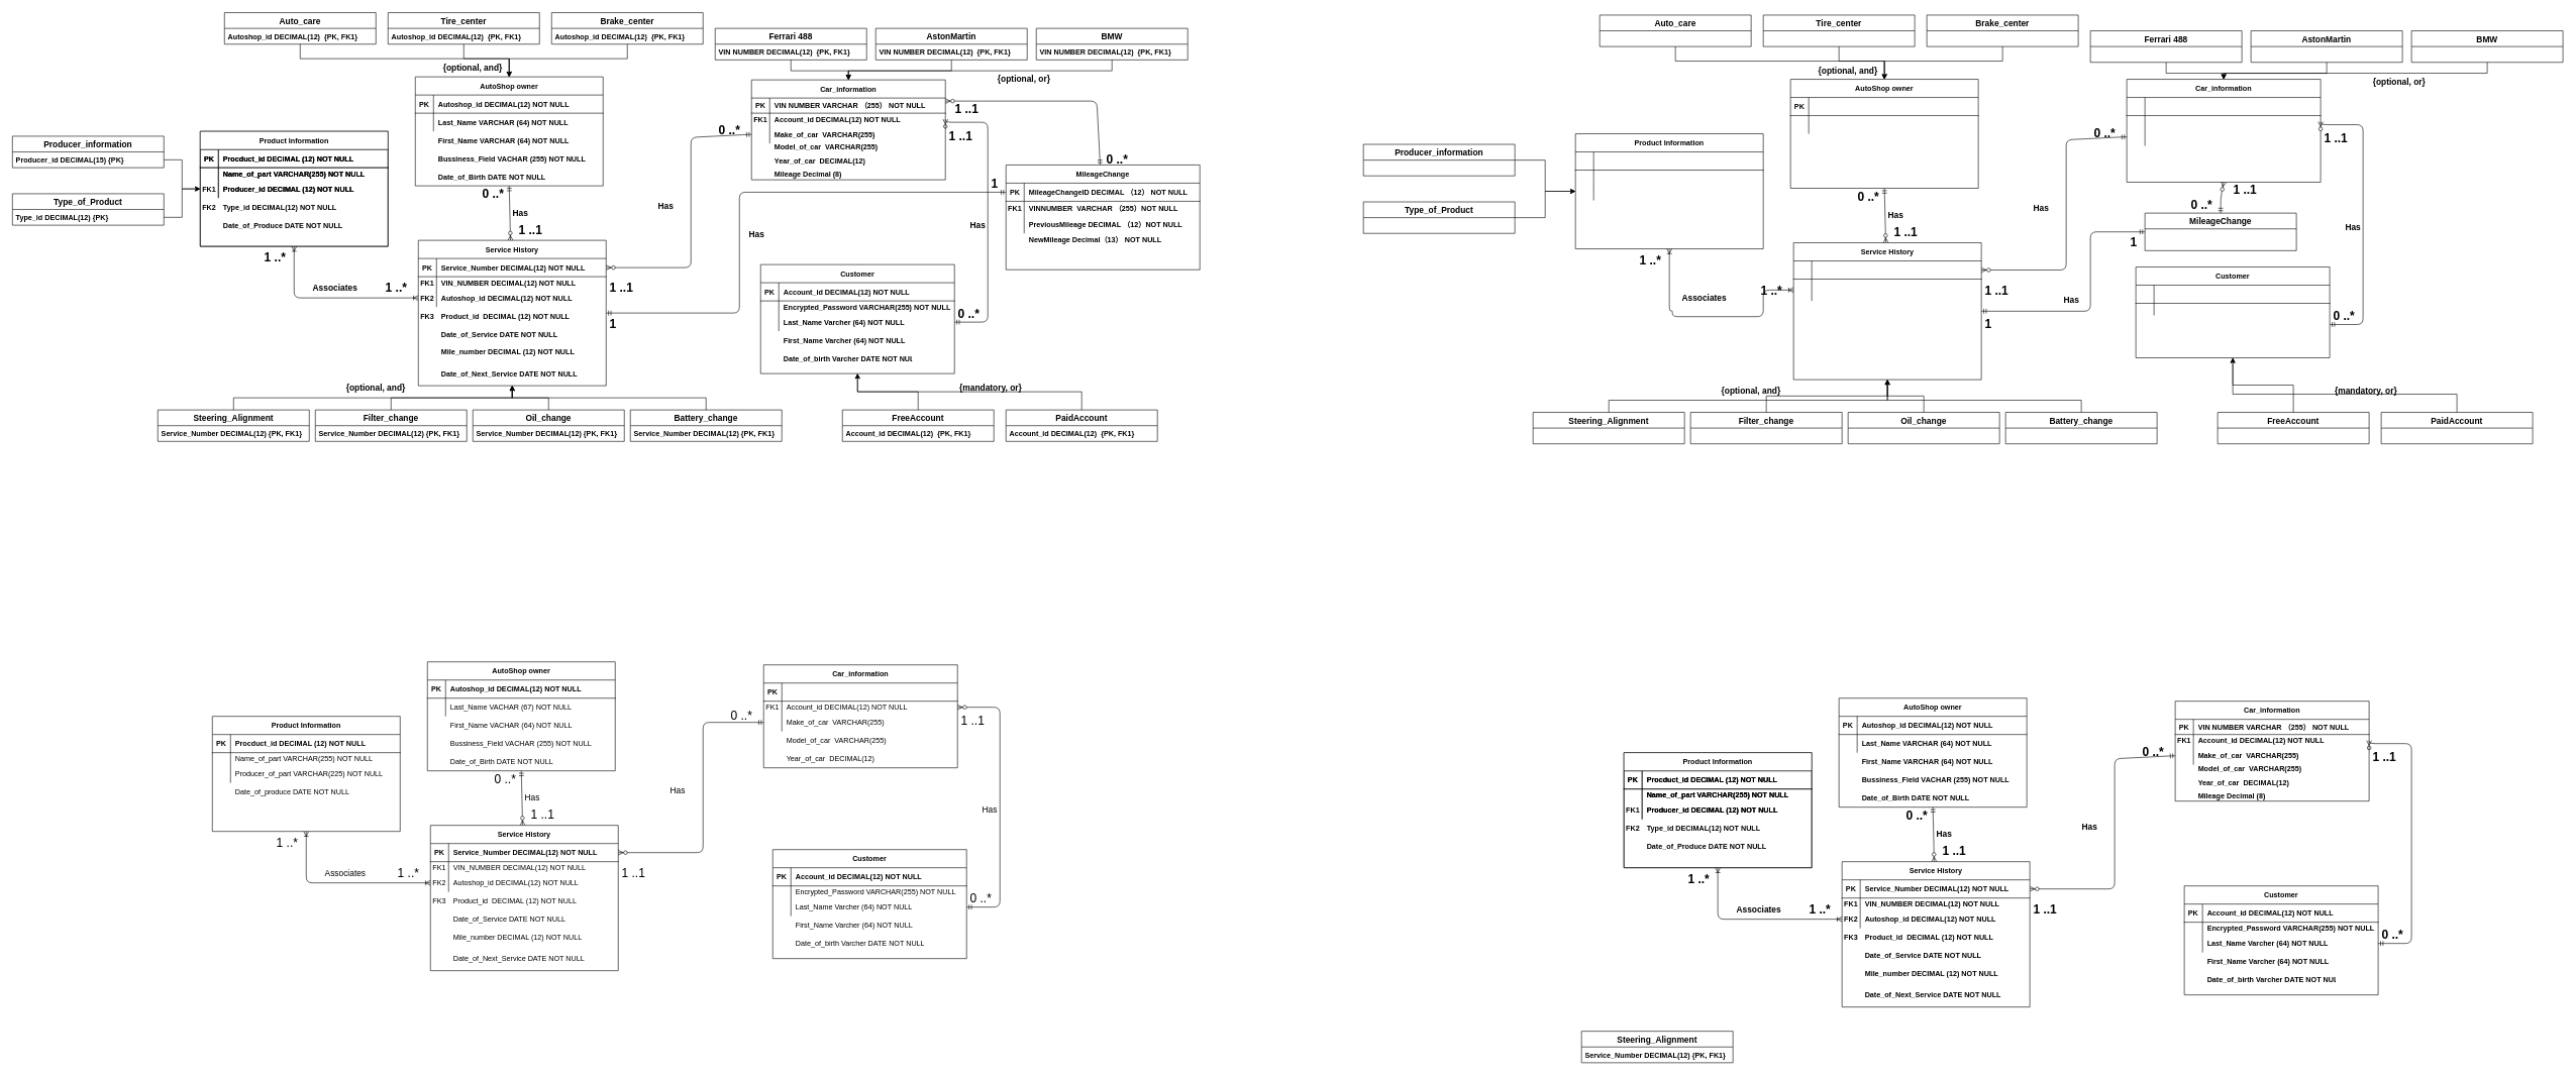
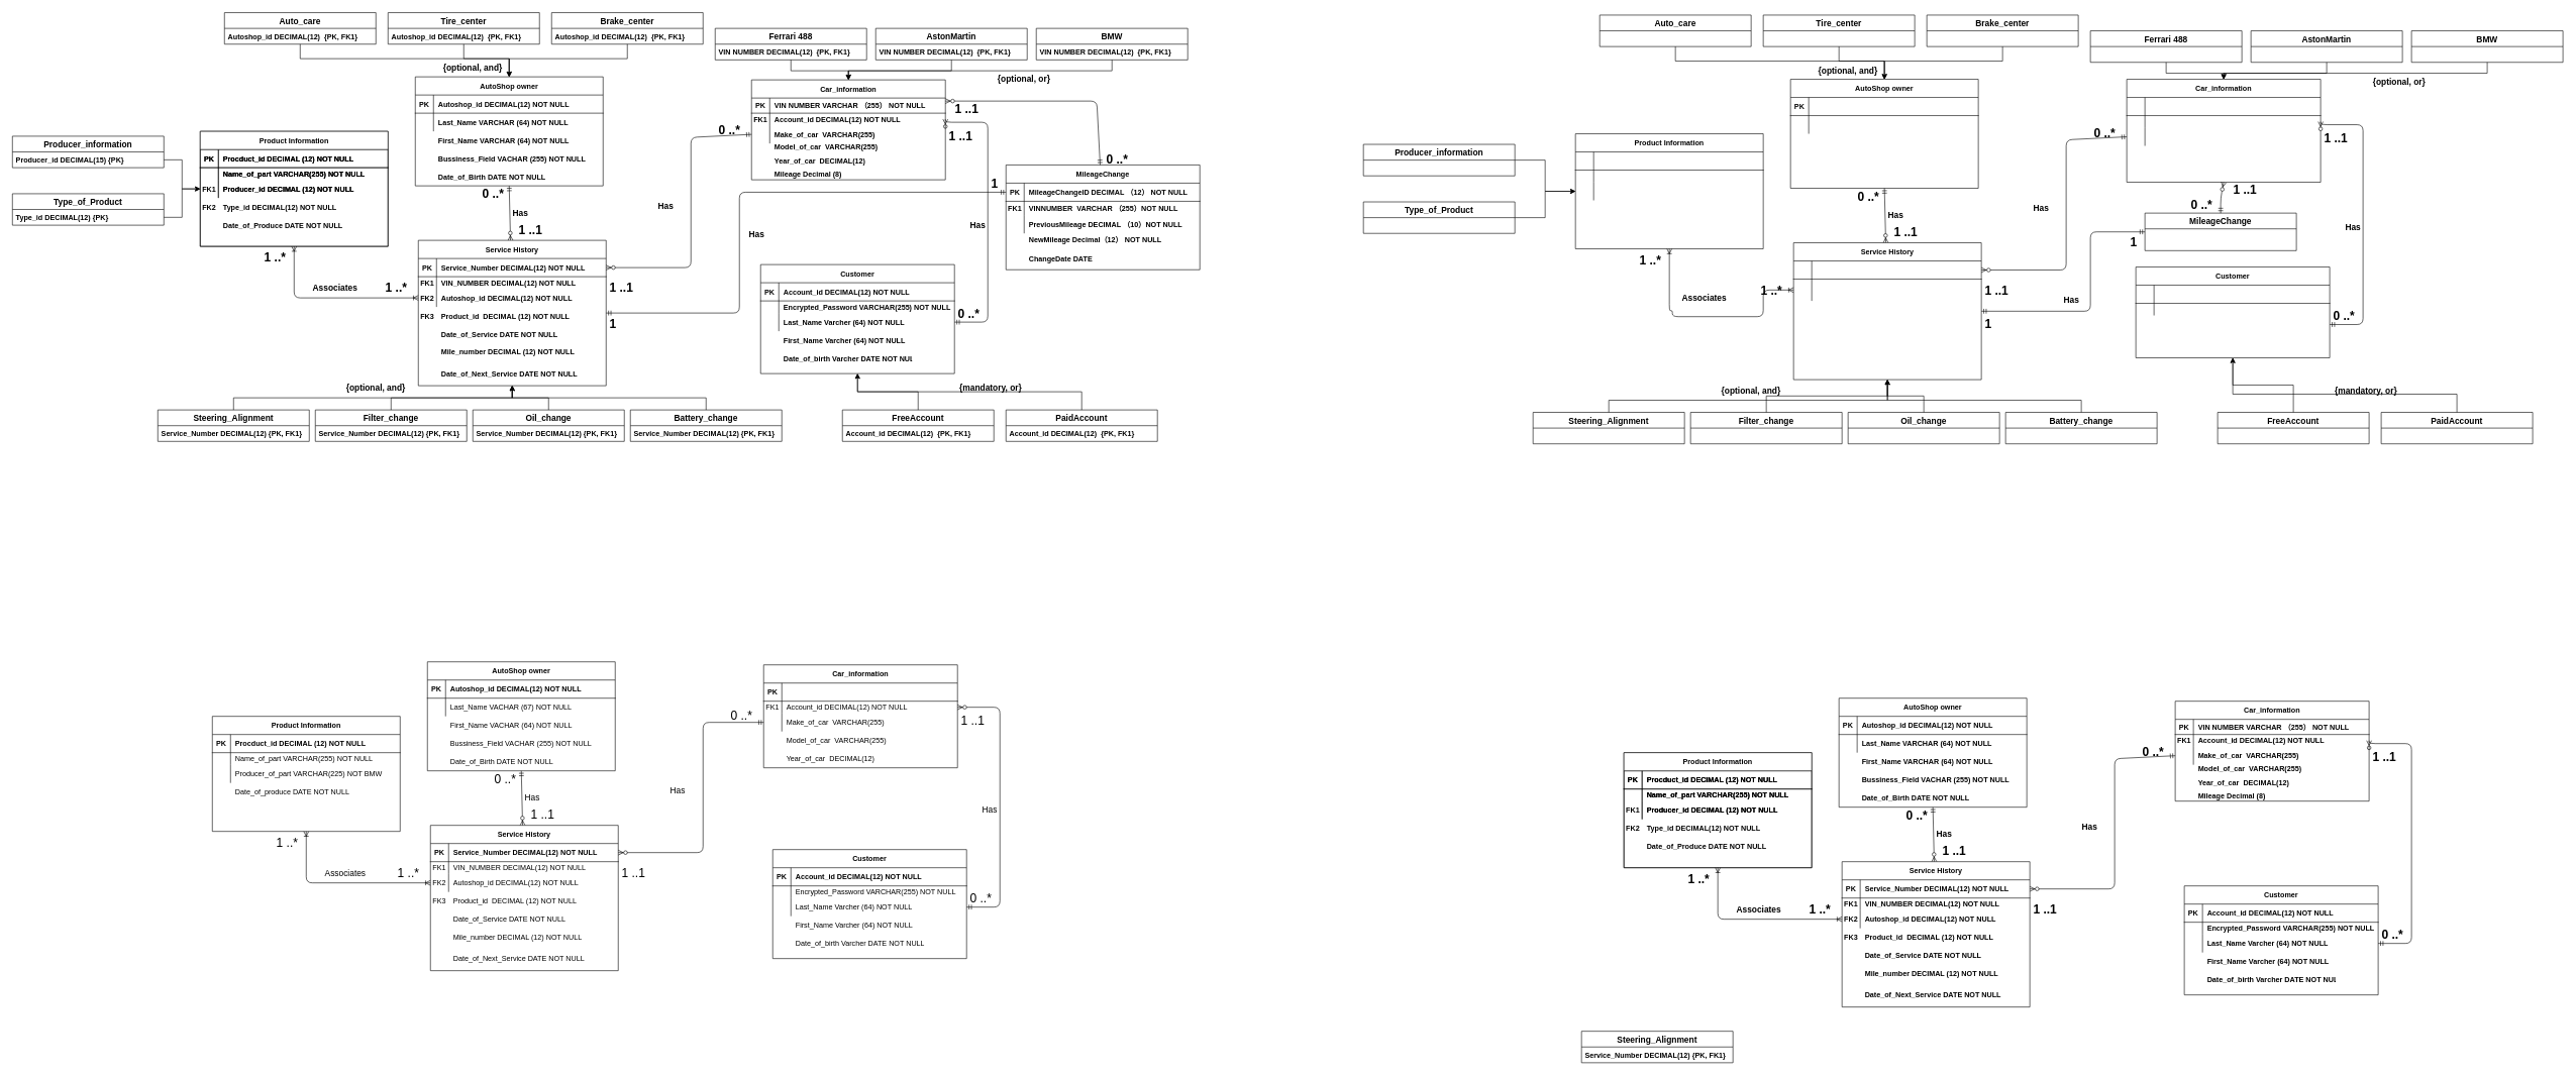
- <mxCell id="140" value="PreviousMileage DECIMAL （12）NOT NULL" style="shape=partialRectangle;overflow=hidden;connectable=0;fillColor=none;top=0;left=0;bottom=0;right=0;align=left;spacingLeft=6;fontStyle=1" parent="138" vertex="1"><mxGeometry x="30" width="290" height="30" as="geometry" /></mxCell>
+ <mxCell id="140" value="PreviousMileage DECIMAL （10）NOT NULL" style="shape=partialRectangle;overflow=hidden;connectable=0;fillColor=none;top=0;left=0;bottom=0;right=0;align=left;spacingLeft=6;fontStyle=1" parent="138" vertex="1"><mxGeometry x="30" width="290" height="30" as="geometry" /></mxCell>
- <mxCell id="325" value="NewMileage Decimal（13） NOT NULL" style="shape=partialRectangle;overflow=hidden;connectable=0;fillColor=none;top=0;left=0;bottom=0;right=0;align=left;spacingLeft=6;fontStyle=1" parent="1" vertex="1"><mxGeometry x="1690" y="380" width="290" height="30" as="geometry" /></mxCell>
+ <mxCell id="325" value="NewMileage Decimal（12） NOT NULL" style="shape=partialRectangle;overflow=hidden;connectable=0;fillColor=none;top=0;left=0;bottom=0;right=0;align=left;spacingLeft=6;fontStyle=1" parent="1" vertex="1"><mxGeometry x="1690" y="380" width="290" height="30" as="geometry" /></mxCell>
+ <mxCell id="326" value="ChangeDate DATE" style="shape=partialRectangle;overflow=hidden;connectable=0;fillColor=none;top=0;left=0;bottom=0;right=0;align=left;spacingLeft=6;fontStyle=1" parent="1" vertex="1"><mxGeometry x="1690" y="412" width="290" height="30" as="geometry" /></mxCell>
- <mxCell id="216" value="Producer_of_part VARCHAR(225) NOT NULL " style="shape=partialRectangle;overflow=hidden;connectable=0;fillColor=none;top=0;left=0;bottom=0;right=0;align=left;spacingLeft=6;" parent="214" vertex="1"><mxGeometry x="30" width="280" height="30" as="geometry" /></mxCell>
+ <mxCell id="216" value="Producer_of_part VARCHAR(225) NOT BMW " style="shape=partialRectangle;overflow=hidden;connectable=0;fillColor=none;top=0;left=0;bottom=0;right=0;align=left;spacingLeft=6;" parent="214" vertex="1"><mxGeometry x="30" width="280" height="30" as="geometry" /></mxCell>
